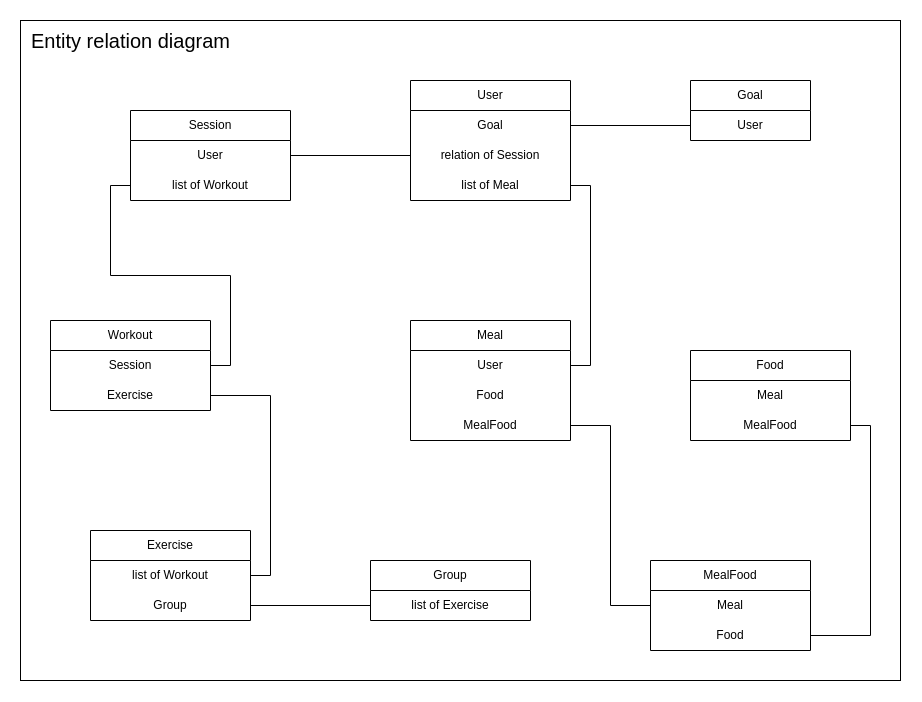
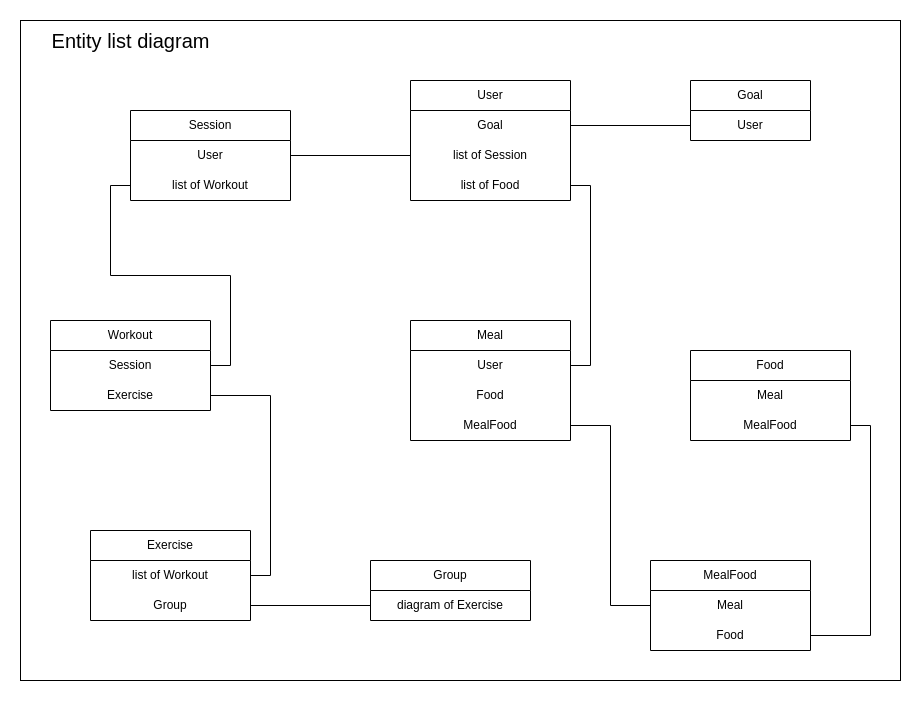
- <mxCell id="3" value="Entity relation diagram" style="text;html=1;align=center;verticalAlign=middle;resizable=0;points=[];autosize=1;strokeColor=none;fillColor=none;fontSize=20;gradientColor=none;glass=0;shadow=0;" vertex="1" parent="1"><mxGeometry x="20" y="20" width="220" height="40" as="geometry" /></mxCell>
+ <mxCell id="3" value="Entity list diagram" style="text;html=1;align=center;verticalAlign=middle;resizable=0;points=[];autosize=1;strokeColor=none;fillColor=none;fontSize=20;gradientColor=none;glass=0;shadow=0;" vertex="1" parent="1"><mxGeometry x="20" y="20" width="220" height="40" as="geometry" /></mxCell>
- <mxCell id="6" value="relation of Session" style="text;strokeColor=none;fillColor=none;align=center;verticalAlign=middle;spacingLeft=4;spacingRight=4;overflow=hidden;points=[[0,0.5],[1,0.5]];portConstraint=eastwest;rotatable=0;whiteSpace=wrap;html=1;" vertex="1" parent="4"><mxGeometry y="60" width="160" height="30" as="geometry" /></mxCell>
+ <mxCell id="6" value="list of Session" style="text;strokeColor=none;fillColor=none;align=center;verticalAlign=middle;spacingLeft=4;spacingRight=4;overflow=hidden;points=[[0,0.5],[1,0.5]];portConstraint=eastwest;rotatable=0;whiteSpace=wrap;html=1;" vertex="1" parent="4"><mxGeometry y="60" width="160" height="30" as="geometry" /></mxCell>
- <mxCell id="7" value="list of Meal" style="text;strokeColor=none;fillColor=none;align=center;verticalAlign=middle;spacingLeft=4;spacingRight=4;overflow=hidden;points=[[0,0.5],[1,0.5]];portConstraint=eastwest;rotatable=0;whiteSpace=wrap;html=1;" vertex="1" parent="4"><mxGeometry y="90" width="160" height="30" as="geometry" /></mxCell>
+ <mxCell id="7" value="list of Food" style="text;strokeColor=none;fillColor=none;align=center;verticalAlign=middle;spacingLeft=4;spacingRight=4;overflow=hidden;points=[[0,0.5],[1,0.5]];portConstraint=eastwest;rotatable=0;whiteSpace=wrap;html=1;" vertex="1" parent="4"><mxGeometry y="90" width="160" height="30" as="geometry" /></mxCell>
- <mxCell id="30" value="list of Exercise" style="text;strokeColor=none;fillColor=none;align=center;verticalAlign=middle;spacingLeft=4;spacingRight=4;overflow=hidden;points=[[0,0.5],[1,0.5]];portConstraint=eastwest;rotatable=0;whiteSpace=wrap;html=1;" vertex="1" parent="29"><mxGeometry y="30" width="160" height="30" as="geometry" /></mxCell>
+ <mxCell id="30" value="diagram of Exercise" style="text;strokeColor=none;fillColor=none;align=center;verticalAlign=middle;spacingLeft=4;spacingRight=4;overflow=hidden;points=[[0,0.5],[1,0.5]];portConstraint=eastwest;rotatable=0;whiteSpace=wrap;html=1;" vertex="1" parent="29"><mxGeometry y="30" width="160" height="30" as="geometry" /></mxCell>
